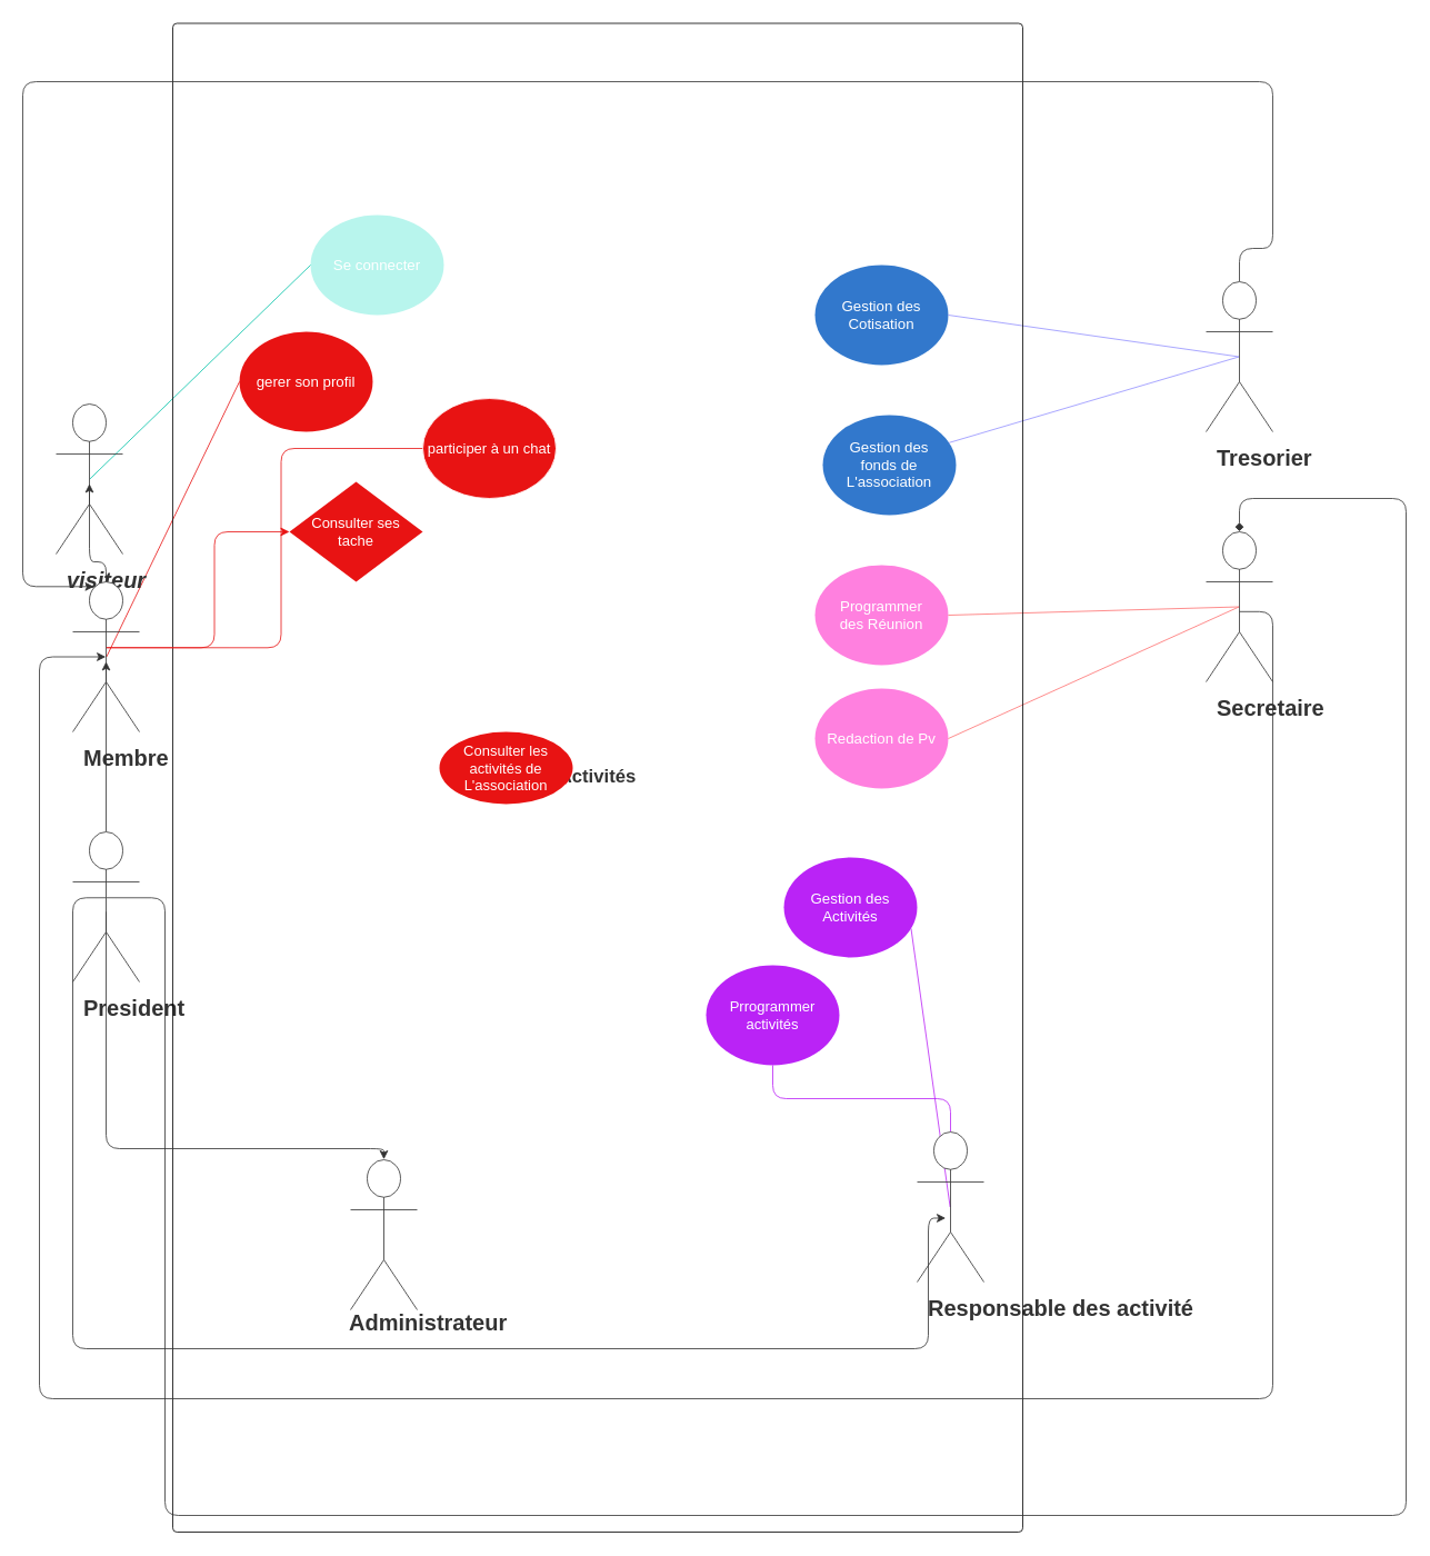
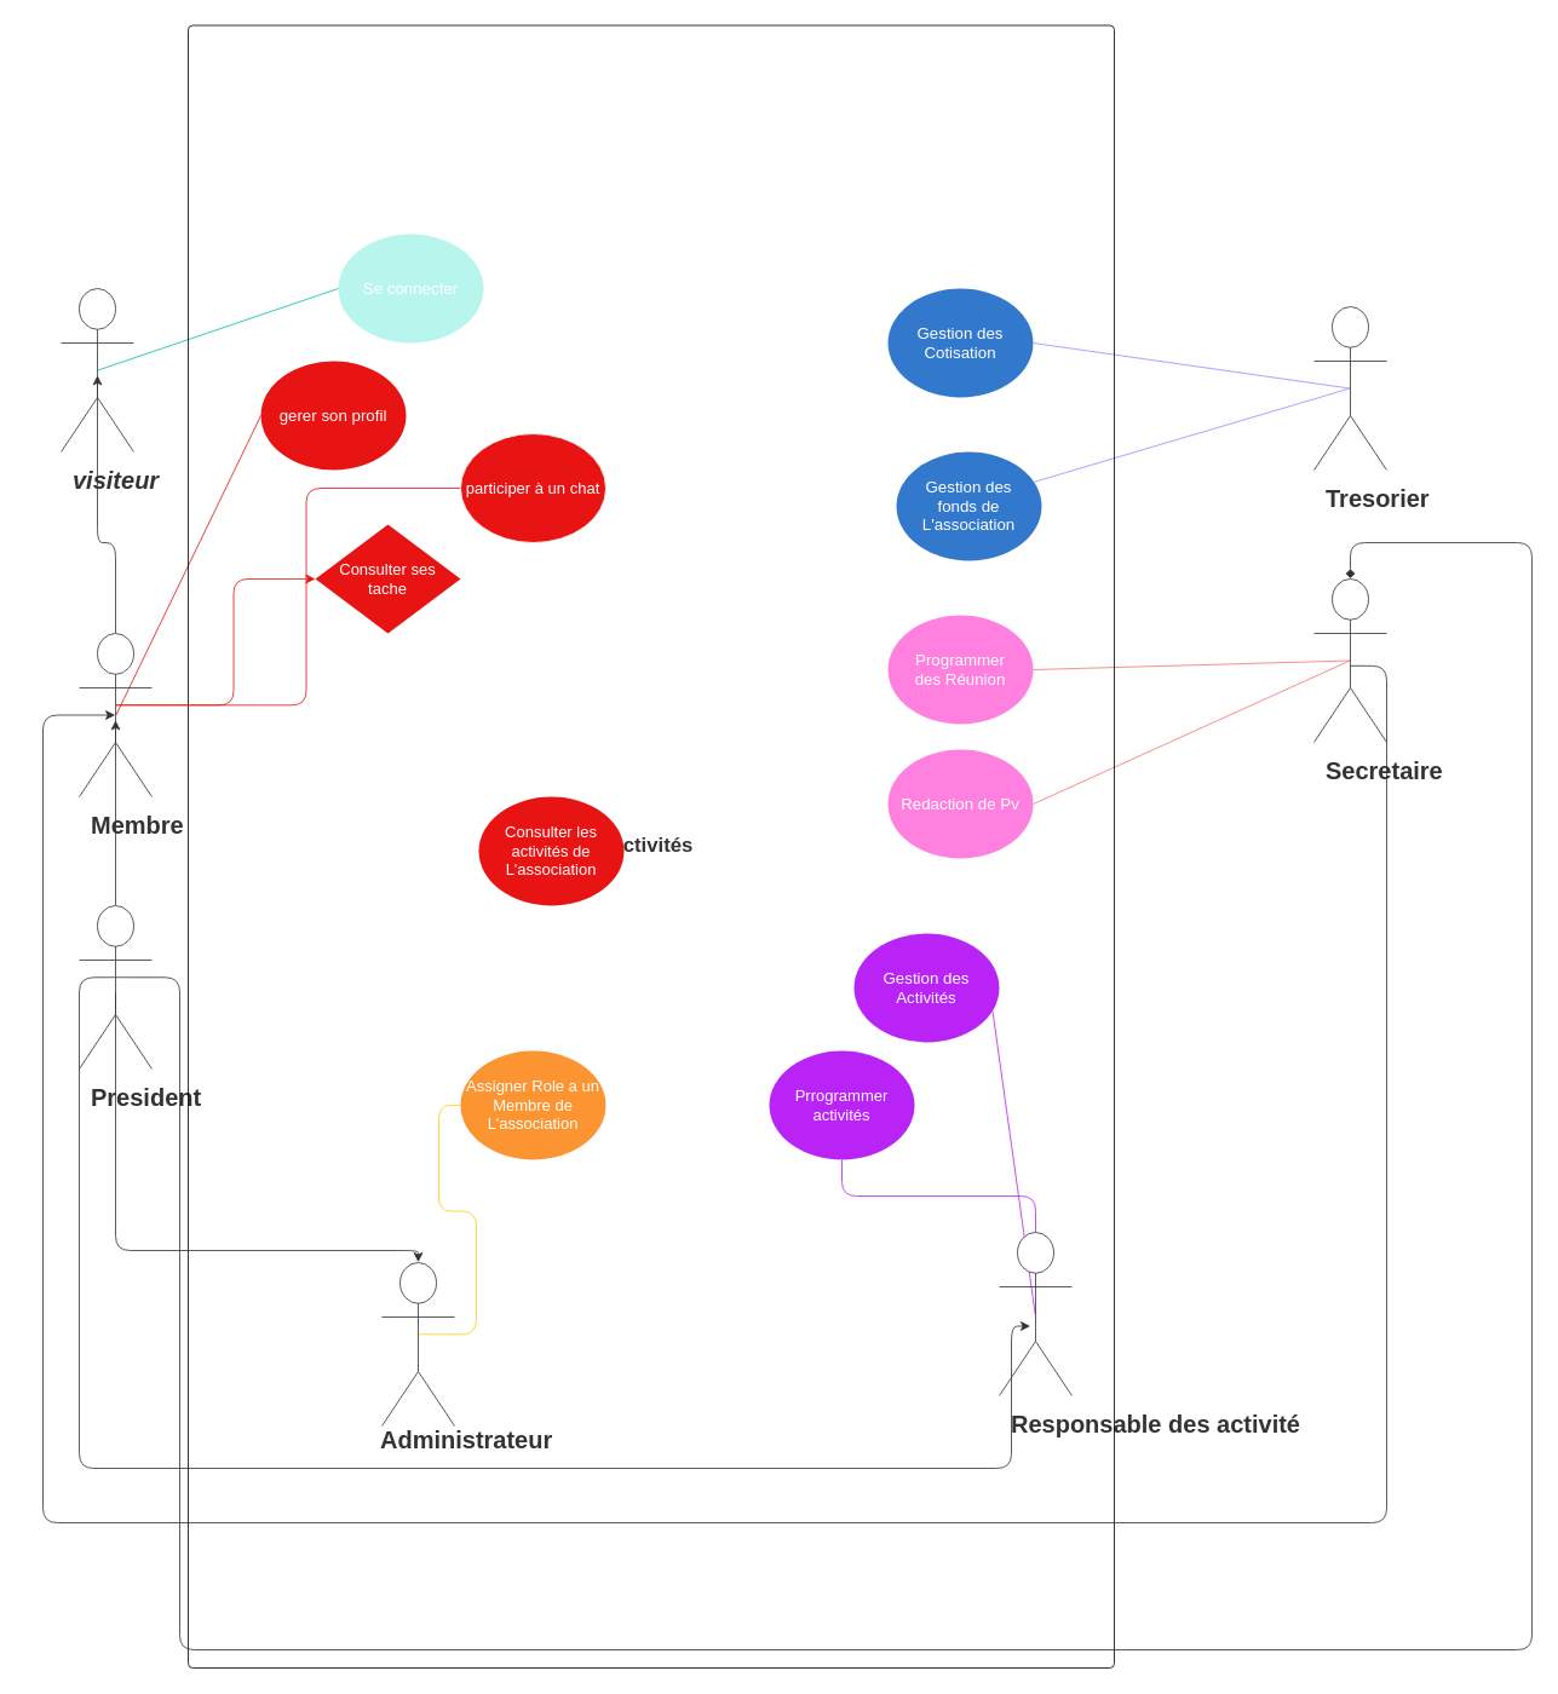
- <mxCell id="33" value="" style="html=1;jettySize=18;whiteSpace=wrap;fontSize=13;strokeColor=#333333;strokeOpacity=100;strokeWidth=0.8;rounded=1;arcSize=24;edgeStyle=orthogonalEdgeStyle;startArrow=none;exitX=0.5;exitY=-0.003;exitPerimeter=0;entryX=0.318;entryY=0.032;entryPerimeter=0;lucidId=-haZVO31Rh4I;" edge="1" parent="1" source="18" target="17"><mxGeometry width="100" height="100" relative="1" as="geometry"><Array as="points"><mxPoint x="1115" y="223" /><mxPoint x="1145" y="223" /><mxPoint x="1145" y="73" /><mxPoint x="20" y="73" /></Array></mxGeometry></mxCell>
- <mxCell id="16" value="visiteur" style="html=1;overflow=block;blockSpacing=1;shape=umlActor;labelPosition=center;verticalLabelPosition=bottom;verticalAlign=top;whiteSpace=nowrap;fontSize=20;fontFamily=Helvetica;fontColor=#333333;fontStyle=3;align=center;spacingLeft=8.6;spacingRight=8.6;spacingTop=9;spacing=3.7;strokeColor=#333333;strokeOpacity=100;rounded=1;absoluteArcSize=1;arcSize=7.5;fillColor=#ffffff;strokeWidth=0.8;lucidId=cAwfYFy0HbdJ;" vertex="1" parent="1"><mxGeometry x="50" y="363" width="60" height="135" as="geometry" /></mxCell>
+ <mxCell id="16" value="visiteur" style="html=1;overflow=block;blockSpacing=1;shape=umlActor;labelPosition=center;verticalLabelPosition=bottom;verticalAlign=top;whiteSpace=nowrap;fontSize=20;fontFamily=Helvetica;fontColor=#333333;fontStyle=3;align=center;spacingLeft=8.6;spacingRight=8.6;spacingTop=9;spacing=3.7;strokeColor=#333333;strokeOpacity=100;rounded=1;absoluteArcSize=1;arcSize=7.5;fillColor=#ffffff;strokeWidth=0.8;lucidId=cAwfYFy0HbdJ;" vertex="1" parent="1"><mxGeometry x="50" y="238" width="60" height="135" as="geometry" /></mxCell>
- <mxCell id="29" value="&lt;font style=&quot;vertical-align: inherit;&quot;&gt;&lt;font style=&quot;vertical-align: inherit;&quot;&gt;Consulter les activités de L'association&lt;/font&gt;&lt;/font&gt;" style="html=1;overflow=block;blockSpacing=1;whiteSpace=wrap;ellipse;fontSize=13;fontColor=#ffffff;spacing=3.8;strokeOpacity=0;fillOpacity=100;rounded=1;absoluteArcSize=1;arcSize=7.5;fillColor=#e81313;strokeWidth=0.8;lucidId=_~~YZ6qyqla2;" vertex="1" parent="1"><mxGeometry x="395" y="658" width="120" height="65" as="geometry" /></mxCell>
+ <mxCell id="29" value="&lt;font style=&quot;vertical-align: inherit;&quot;&gt;&lt;font style=&quot;vertical-align: inherit;&quot;&gt;Consulter les activités de L'association&lt;/font&gt;&lt;/font&gt;" style="html=1;overflow=block;blockSpacing=1;whiteSpace=wrap;ellipse;fontSize=13;fontColor=#ffffff;spacing=3.8;strokeOpacity=0;fillOpacity=100;rounded=1;absoluteArcSize=1;arcSize=7.5;fillColor=#e81313;strokeWidth=0.8;lucidId=_~~YZ6qyqla2;" vertex="1" parent="1"><mxGeometry x="395" y="658" width="120" height="90" as="geometry" /></mxCell>
+ <mxCell id="35" value="&lt;font style=&quot;vertical-align: inherit;&quot;&gt;&lt;font style=&quot;vertical-align: inherit;&quot;&gt;Assigner Role a un Membre de L'association&lt;/font&gt;&lt;/font&gt;" style="html=1;overflow=block;blockSpacing=1;whiteSpace=wrap;ellipse;fontSize=13;fontColor=#ffffff;spacing=3.8;strokeOpacity=0;fillOpacity=100;rounded=1;absoluteArcSize=1;arcSize=7.5;fillColor=#fc9432;strokeWidth=0.8;lucidId=jkaZJbRsvFwf;" vertex="1" parent="1"><mxGeometry x="380" y="868" width="120" height="90" as="geometry" /></mxCell>
+ <mxCell id="34" value="" style="html=1;jettySize=18;whiteSpace=wrap;fontSize=13;strokeColor=#fcce14;strokeOpacity=100;strokeWidth=0.8;rounded=1;arcSize=24;edgeStyle=orthogonalEdgeStyle;startArrow=none;endArrow=none;exitX=0.506;exitY=0.439;exitPerimeter=0;entryX=0;entryY=0.5;entryPerimeter=0;lucidId=ikaZfs7pXMcb;" edge="1" parent="1" source="31" target="35"><mxGeometry width="100" height="100" relative="1" as="geometry"><Array as="points" /></mxGeometry></mxCell>
